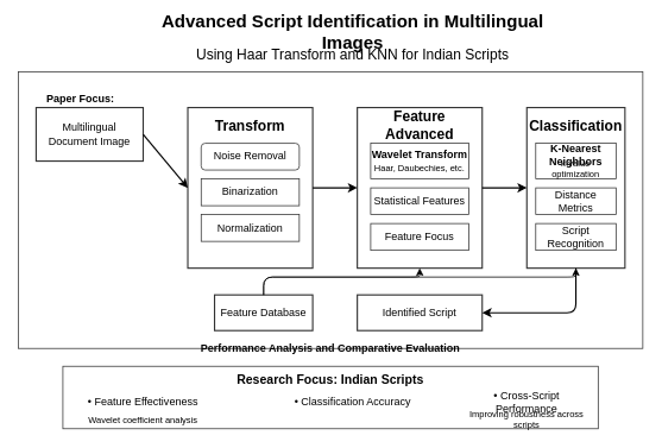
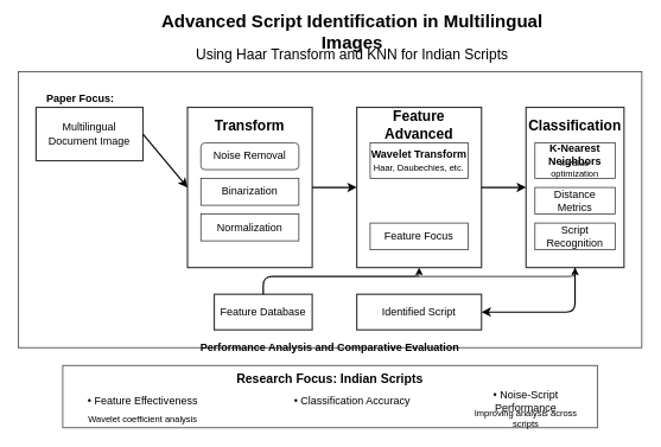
- <mxCell id="16" value="Statistical Features" style="rounded=0;whiteSpace=wrap;html=1;fillColor=none;strokeColor=#333333;strokeWidth=1;" vertex="1" parent="1"><mxGeometry x="415" y="210" width="110" height="30" as="geometry" /></mxCell>
- <mxCell id="37" value="• Cross-Script Performance" style="text;html=1;strokeColor=none;fillColor=none;align=center;verticalAlign=middle;whiteSpace=wrap;rounded=0;fontSize=12;" vertex="1" parent="1"><mxGeometry x="520" y="440" width="140" height="20" as="geometry" /></mxCell>
+ <mxCell id="37" value="• Noise-Script Performance" style="text;html=1;strokeColor=none;fillColor=none;align=center;verticalAlign=middle;whiteSpace=wrap;rounded=0;fontSize=12;" vertex="1" parent="1"><mxGeometry x="520" y="440" width="140" height="20" as="geometry" /></mxCell>
- <mxCell id="39" value="Improving robustness across scripts" style="text;html=1;strokeColor=none;fillColor=none;align=center;verticalAlign=middle;whiteSpace=wrap;rounded=0;fontSize=10;" vertex="1" parent="1"><mxGeometry x="520" y="460" width="140" height="20" as="geometry" /></mxCell>
+ <mxCell id="39" value="Improving analysis across scripts" style="text;html=1;strokeColor=none;fillColor=none;align=center;verticalAlign=middle;whiteSpace=wrap;rounded=0;fontSize=10;" vertex="1" parent="1"><mxGeometry x="520" y="460" width="140" height="20" as="geometry" /></mxCell>
